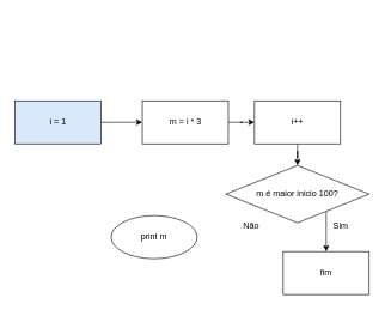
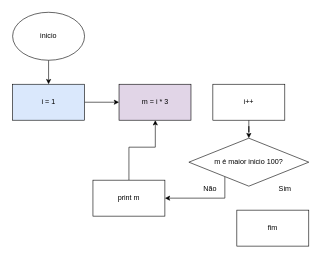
+ <mxCell id="3" value="inicio" style="ellipse;whiteSpace=wrap;html=1;" vertex="1" parent="1"><mxGeometry x="20" y="20" width="120" height="80" as="geometry" /></mxCell>
+ <mxCell id="2" style="edgeStyle=orthogonalEdgeStyle;rounded=0;orthogonalLoop=1;jettySize=auto;html=1;" edge="1" parent="1" source="3" target="15"><mxGeometry relative="1" as="geometry"><mxPoint x="-66" y="140" as="targetPoint" /></mxGeometry></mxCell>
- <mxCell id="5" value="m = i * 3" style="rounded=0;whiteSpace=wrap;html=1;" vertex="1" parent="1"><mxGeometry x="197.5" y="140" width="120" height="60" as="geometry" /></mxCell>
+ <mxCell id="5" value="m = i * 3" style="rounded=0;whiteSpace=wrap;html=1;fillColor=#e1d5e7;" vertex="1" parent="1"><mxGeometry x="197.5" y="140" width="120" height="60" as="geometry" /></mxCell>
- <mxCell id="4" style="edgeStyle=orthogonalEdgeStyle;rounded=0;orthogonalLoop=1;jettySize=auto;html=1;" edge="1" parent="1" source="5" target="7"><mxGeometry relative="1" as="geometry" /></mxCell>
+ <mxCell id="16" style="edgeStyle=orthogonalEdgeStyle;rounded=0;orthogonalLoop=1;jettySize=auto;html=1;" edge="1" parent="1" source="17" target="5"><mxGeometry relative="1" as="geometry"><Array as="points"><mxPoint x="214" y="245" /><mxPoint x="258" y="245" /></Array></mxGeometry></mxCell>
- <mxCell id="17" value="print m" style="ellipse;whiteSpace=wrap;html=1;" vertex="1" parent="1"><mxGeometry x="154" y="300" width="120" height="60" as="geometry" /></mxCell>
+ <mxCell id="17" value="print m" style="rounded=0;whiteSpace=wrap;html=1;" vertex="1" parent="1"><mxGeometry x="154" y="300" width="120" height="60" as="geometry" /></mxCell>
+ <mxCell id="8" style="edgeStyle=orthogonalEdgeStyle;rounded=0;orthogonalLoop=1;jettySize=auto;html=1;" edge="1" parent="1" source="10" target="17"><mxGeometry relative="1" as="geometry"><Array as="points"><mxPoint x="374" y="330" /></Array></mxGeometry></mxCell>
- <mxCell id="9" style="edgeStyle=orthogonalEdgeStyle;rounded=0;orthogonalLoop=1;jettySize=auto;html=1;" edge="1" parent="1" source="10" target="12"><mxGeometry relative="1" as="geometry"><Array as="points"><mxPoint x="454" y="330" /><mxPoint x="454" y="330" /></Array></mxGeometry></mxCell>
